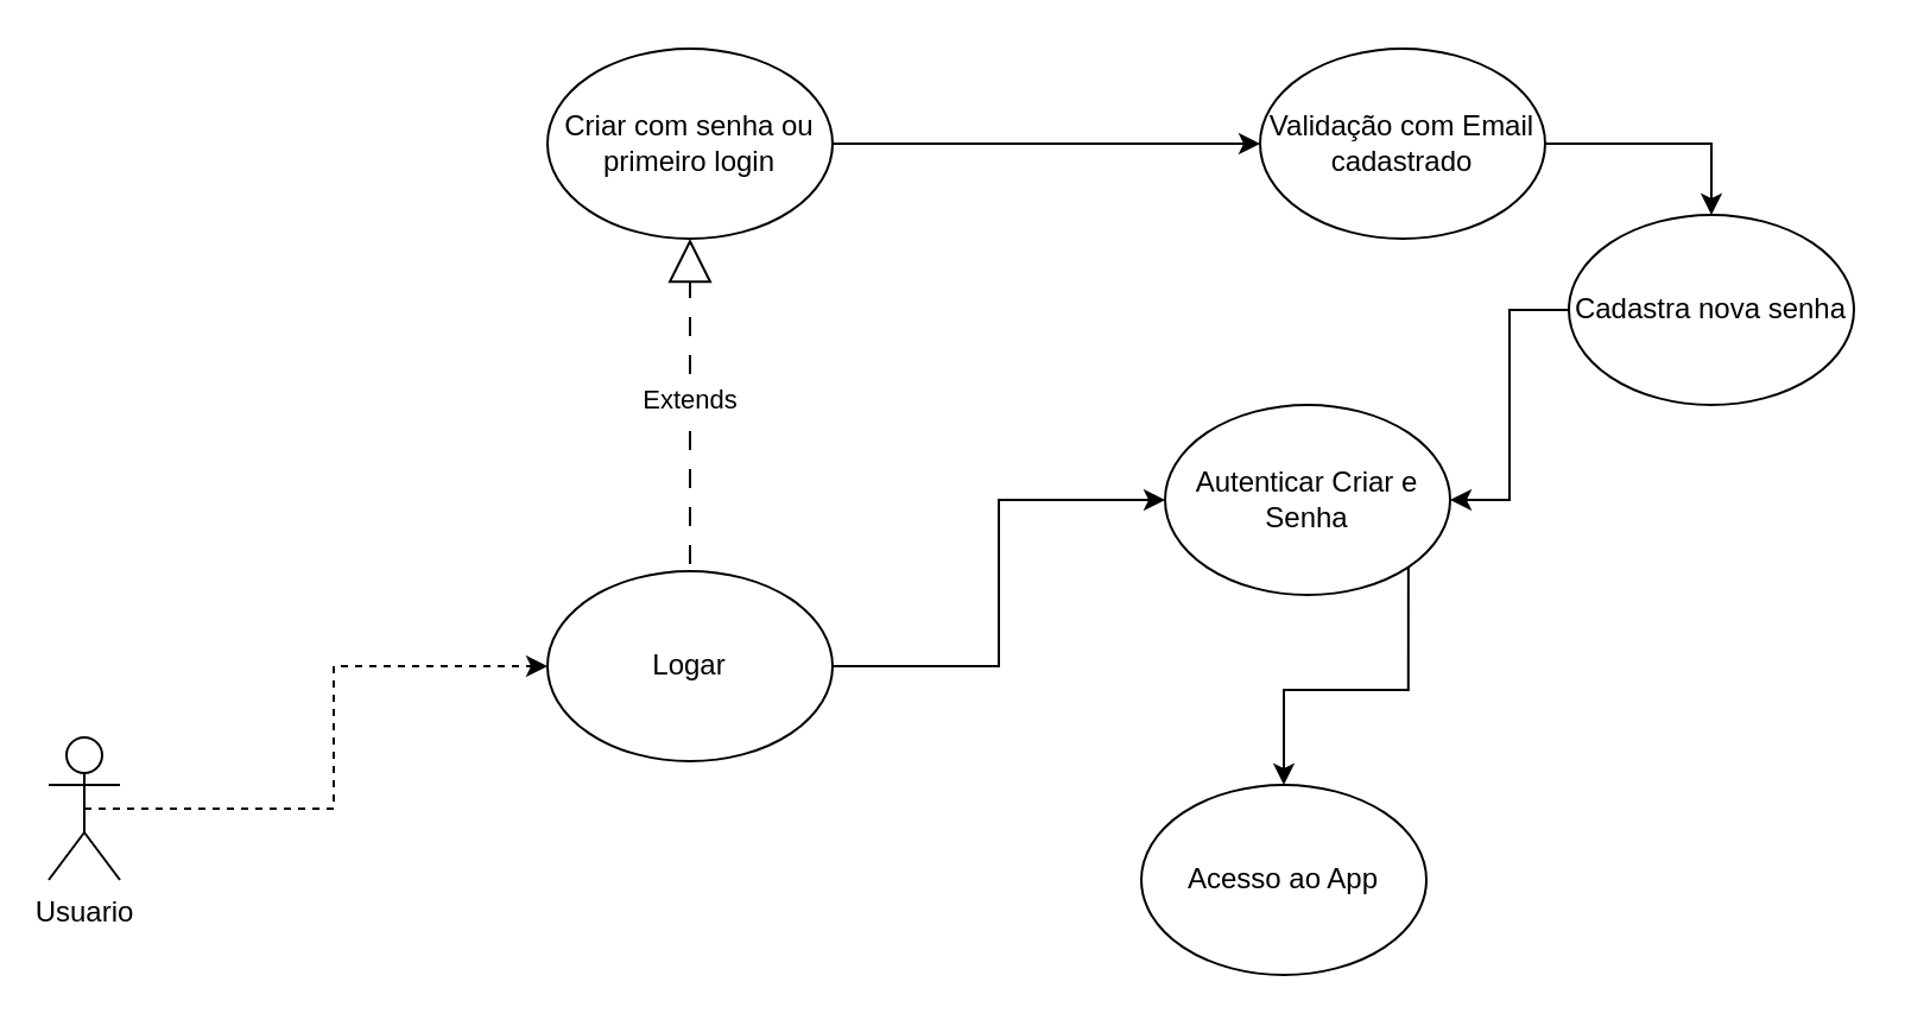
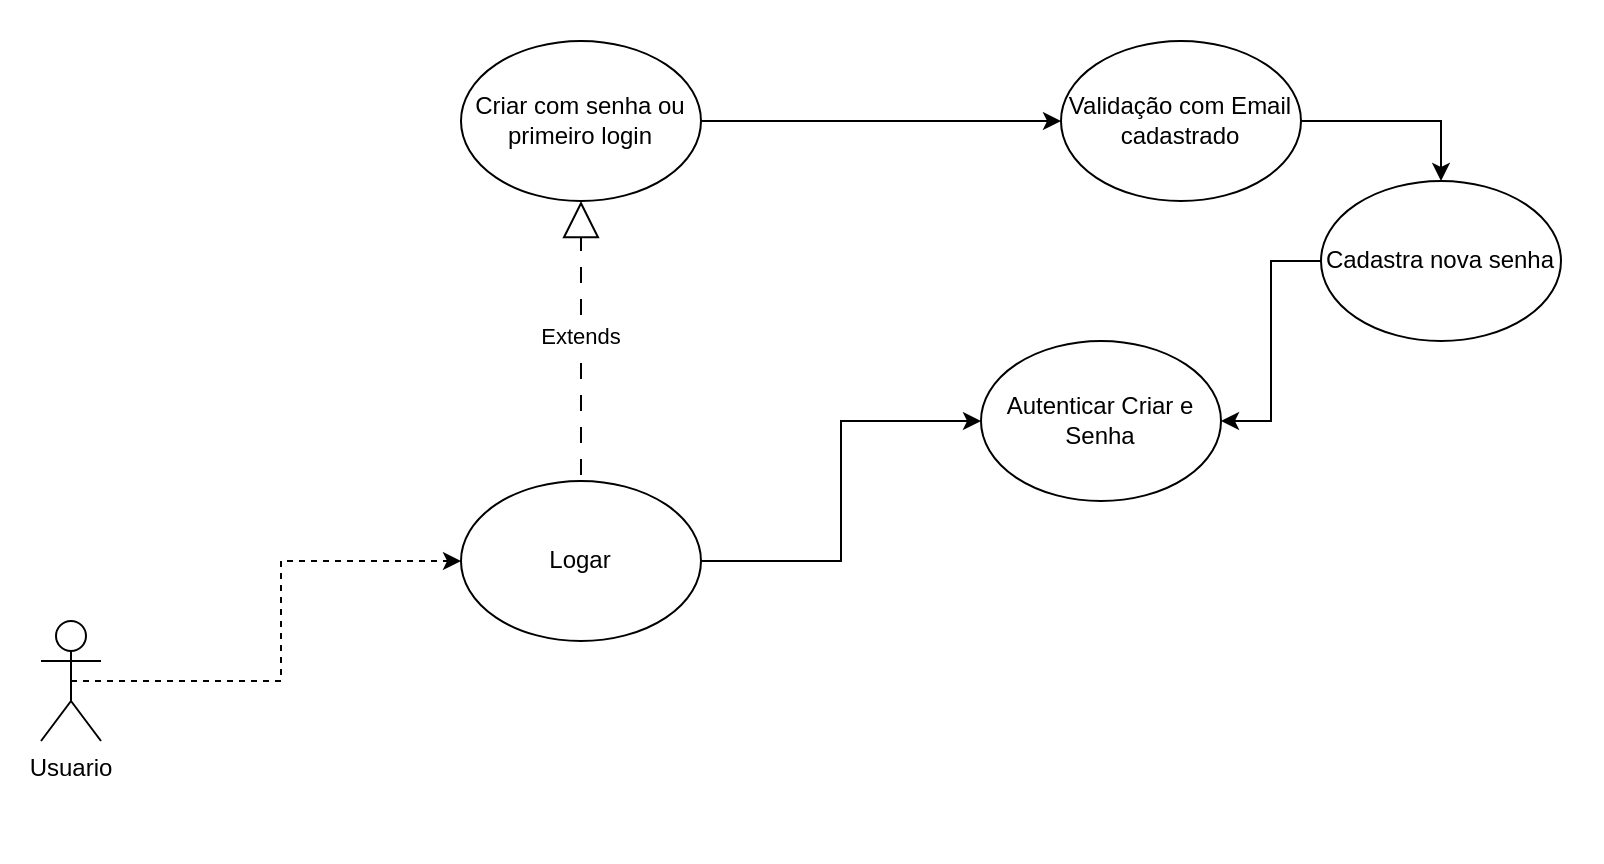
- <mxCell id="8" style="edgeStyle=orthogonalEdgeStyle;rounded=0;orthogonalLoop=1;jettySize=auto;html=1;exitX=1;exitY=1;exitDx=0;exitDy=0;" edge="1" parent="1" source="9" target="10"><mxGeometry relative="1" as="geometry"><mxPoint x="540" y="320" as="targetPoint" /></mxGeometry></mxCell>
- <mxCell id="10" value="Acesso ao App" style="ellipse;whiteSpace=wrap;html=1;" vertex="1" parent="1"><mxGeometry x="480" y="330" width="120" height="80" as="geometry" /></mxCell>
